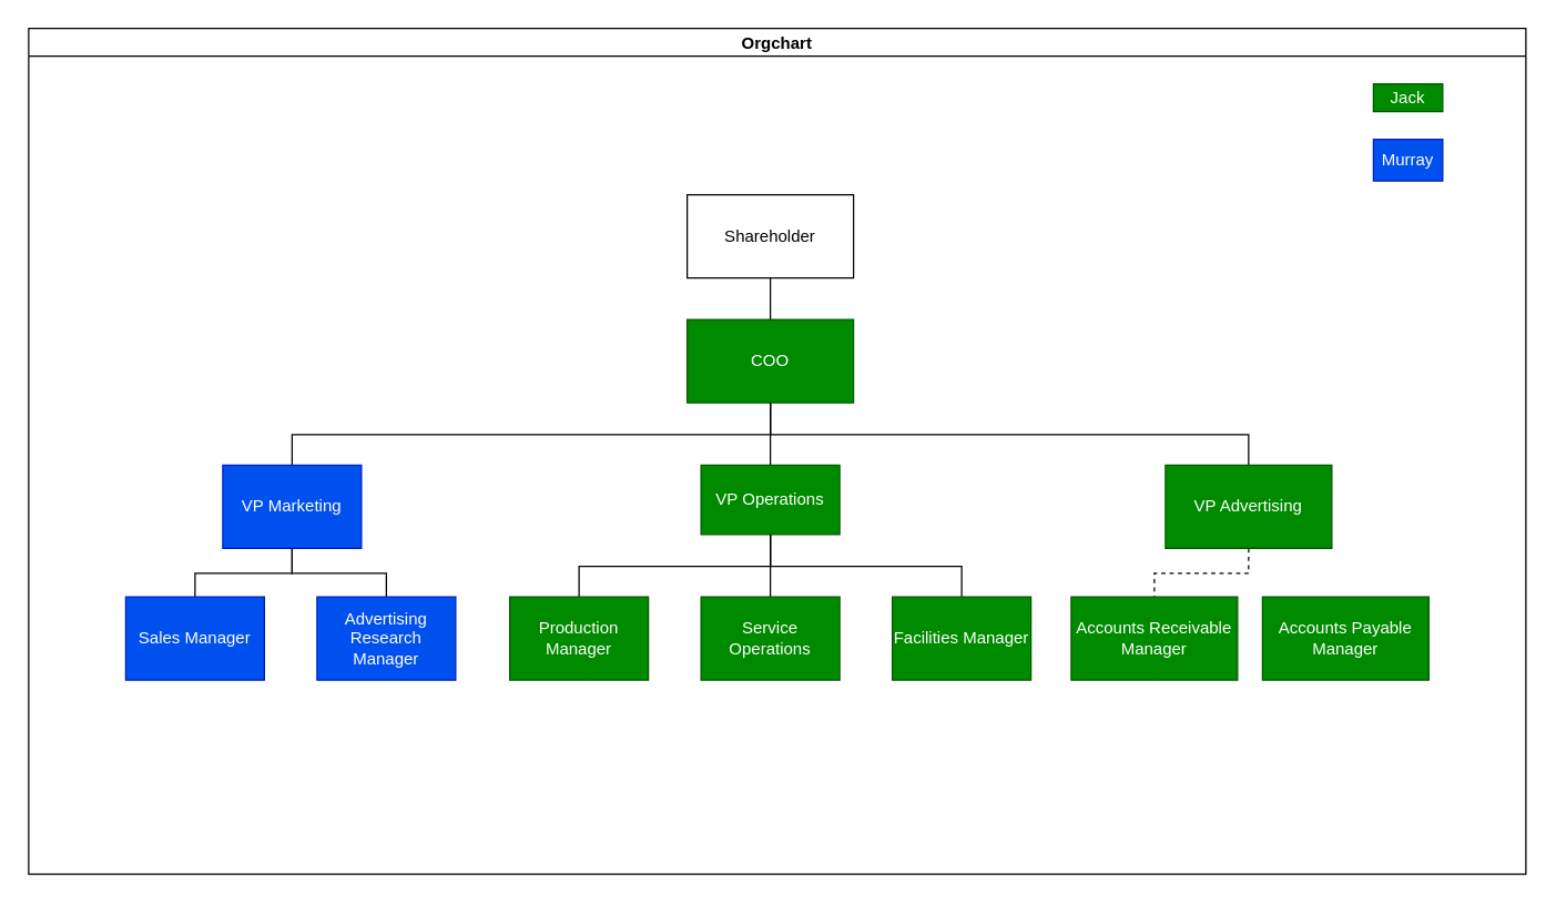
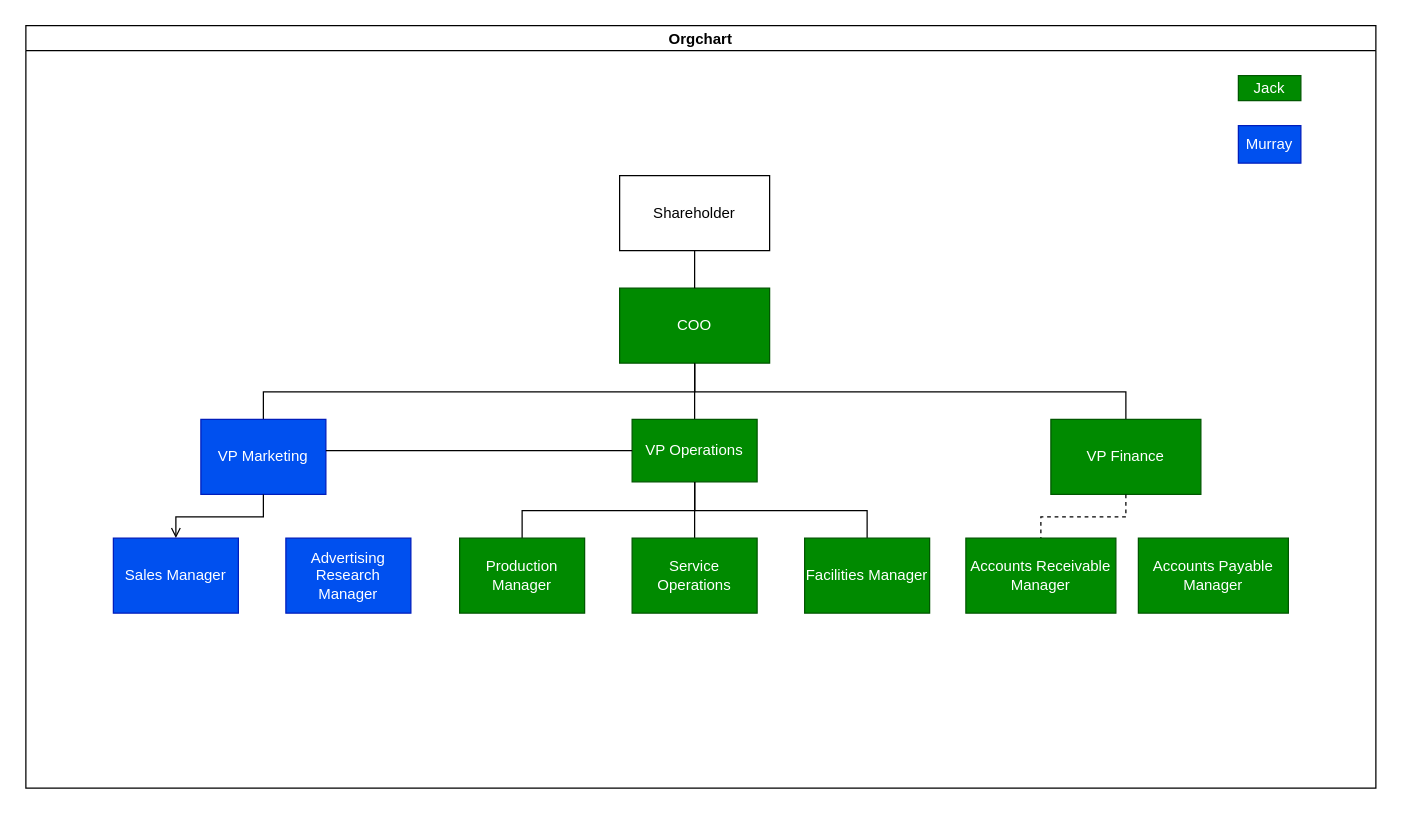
- <mxCell id="13" value="VP Advertising" style="whiteSpace=wrap;html=1;align=center;treeFolding=1;treeMoving=1;newEdgeStyle={&quot;edgeStyle&quot;:&quot;elbowEdgeStyle&quot;,&quot;startArrow&quot;:&quot;none&quot;,&quot;endArrow&quot;:&quot;none&quot;};fillColor=#008a00;fontColor=#ffffff;strokeColor=#005700;" vertex="1" parent="2"><mxGeometry x="820" y="315" width="120" height="60" as="geometry" /></mxCell>
+ <mxCell id="13" value="VP Finance" style="whiteSpace=wrap;html=1;align=center;treeFolding=1;treeMoving=1;newEdgeStyle={&quot;edgeStyle&quot;:&quot;elbowEdgeStyle&quot;,&quot;startArrow&quot;:&quot;none&quot;,&quot;endArrow&quot;:&quot;none&quot;};fillColor=#008a00;fontColor=#ffffff;strokeColor=#005700;" vertex="1" parent="2"><mxGeometry x="820" y="315" width="120" height="60" as="geometry" /></mxCell>
- <mxCell id="14" value="" style="edgeStyle=elbowEdgeStyle;elbow=vertical;sourcePerimeterSpacing=0;targetPerimeterSpacing=0;startArrow=none;endArrow=none;rounded=0;curved=0;" edge="1" target="15" source="6" parent="2"><mxGeometry relative="1" as="geometry"><mxPoint x="320" y="310" as="sourcePoint" /></mxGeometry></mxCell>
+ <mxCell id="14" value="" style="edgeStyle=elbowEdgeStyle;elbow=vertical;sourcePerimeterSpacing=0;targetPerimeterSpacing=0;startArrow=none;endArrow=none;rounded=0;curved=0;" edge="1" target="7" source="6" parent="2"><mxGeometry relative="1" as="geometry"><mxPoint x="320" y="310" as="sourcePoint" /></mxGeometry></mxCell>
- <mxCell id="10" value="" style="edgeStyle=elbowEdgeStyle;elbow=vertical;sourcePerimeterSpacing=0;targetPerimeterSpacing=0;startArrow=none;endArrow=none;rounded=0;curved=0;" edge="1" target="11" source="6" parent="2"><mxGeometry relative="1" as="geometry"><mxPoint x="320" y="310" as="sourcePoint" /></mxGeometry></mxCell>
+ <mxCell id="10" value="" style="edgeStyle=elbowEdgeStyle;elbow=vertical;sourcePerimeterSpacing=0;targetPerimeterSpacing=0;startArrow=none;endArrow=open;rounded=0;curved=0;" edge="1" target="11" source="6" parent="2"><mxGeometry relative="1" as="geometry"><mxPoint x="320" y="310" as="sourcePoint" /></mxGeometry></mxCell>
